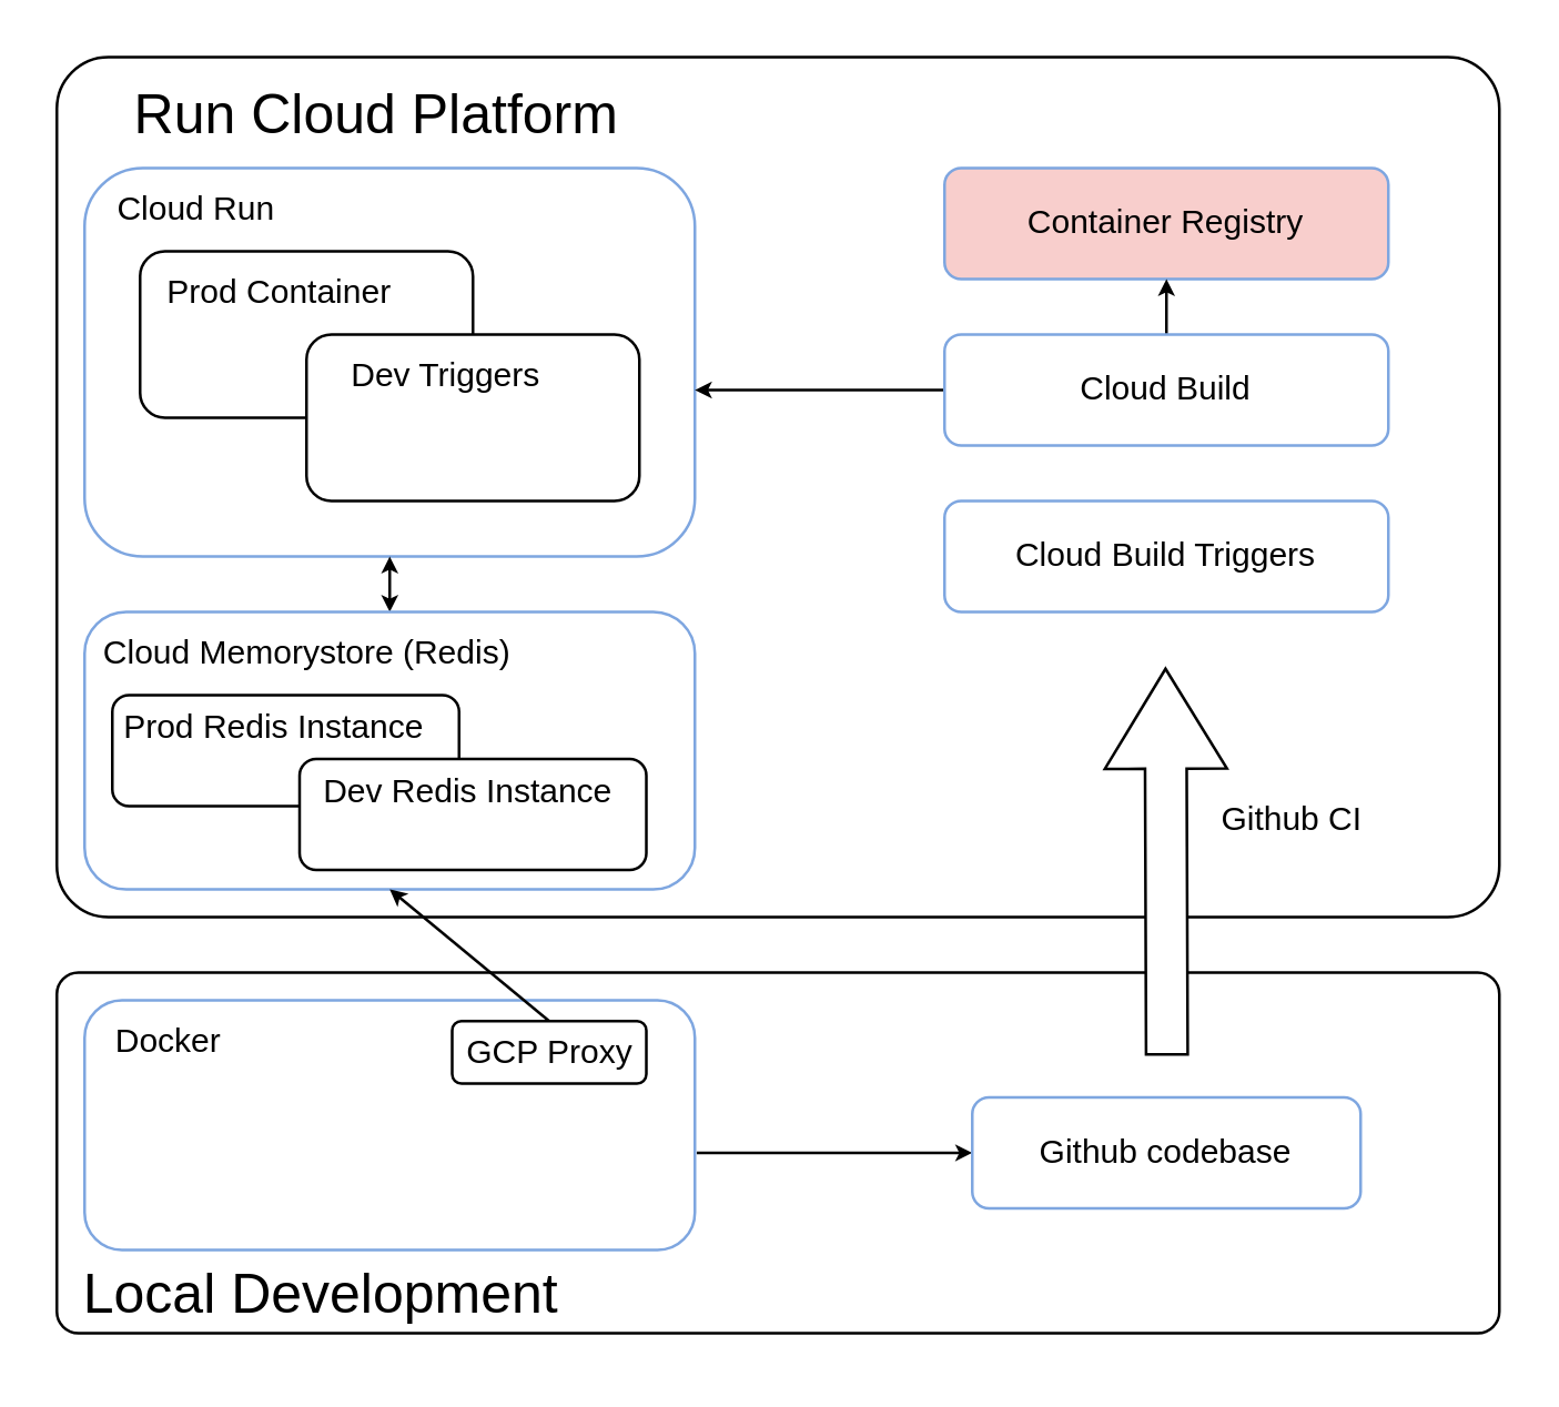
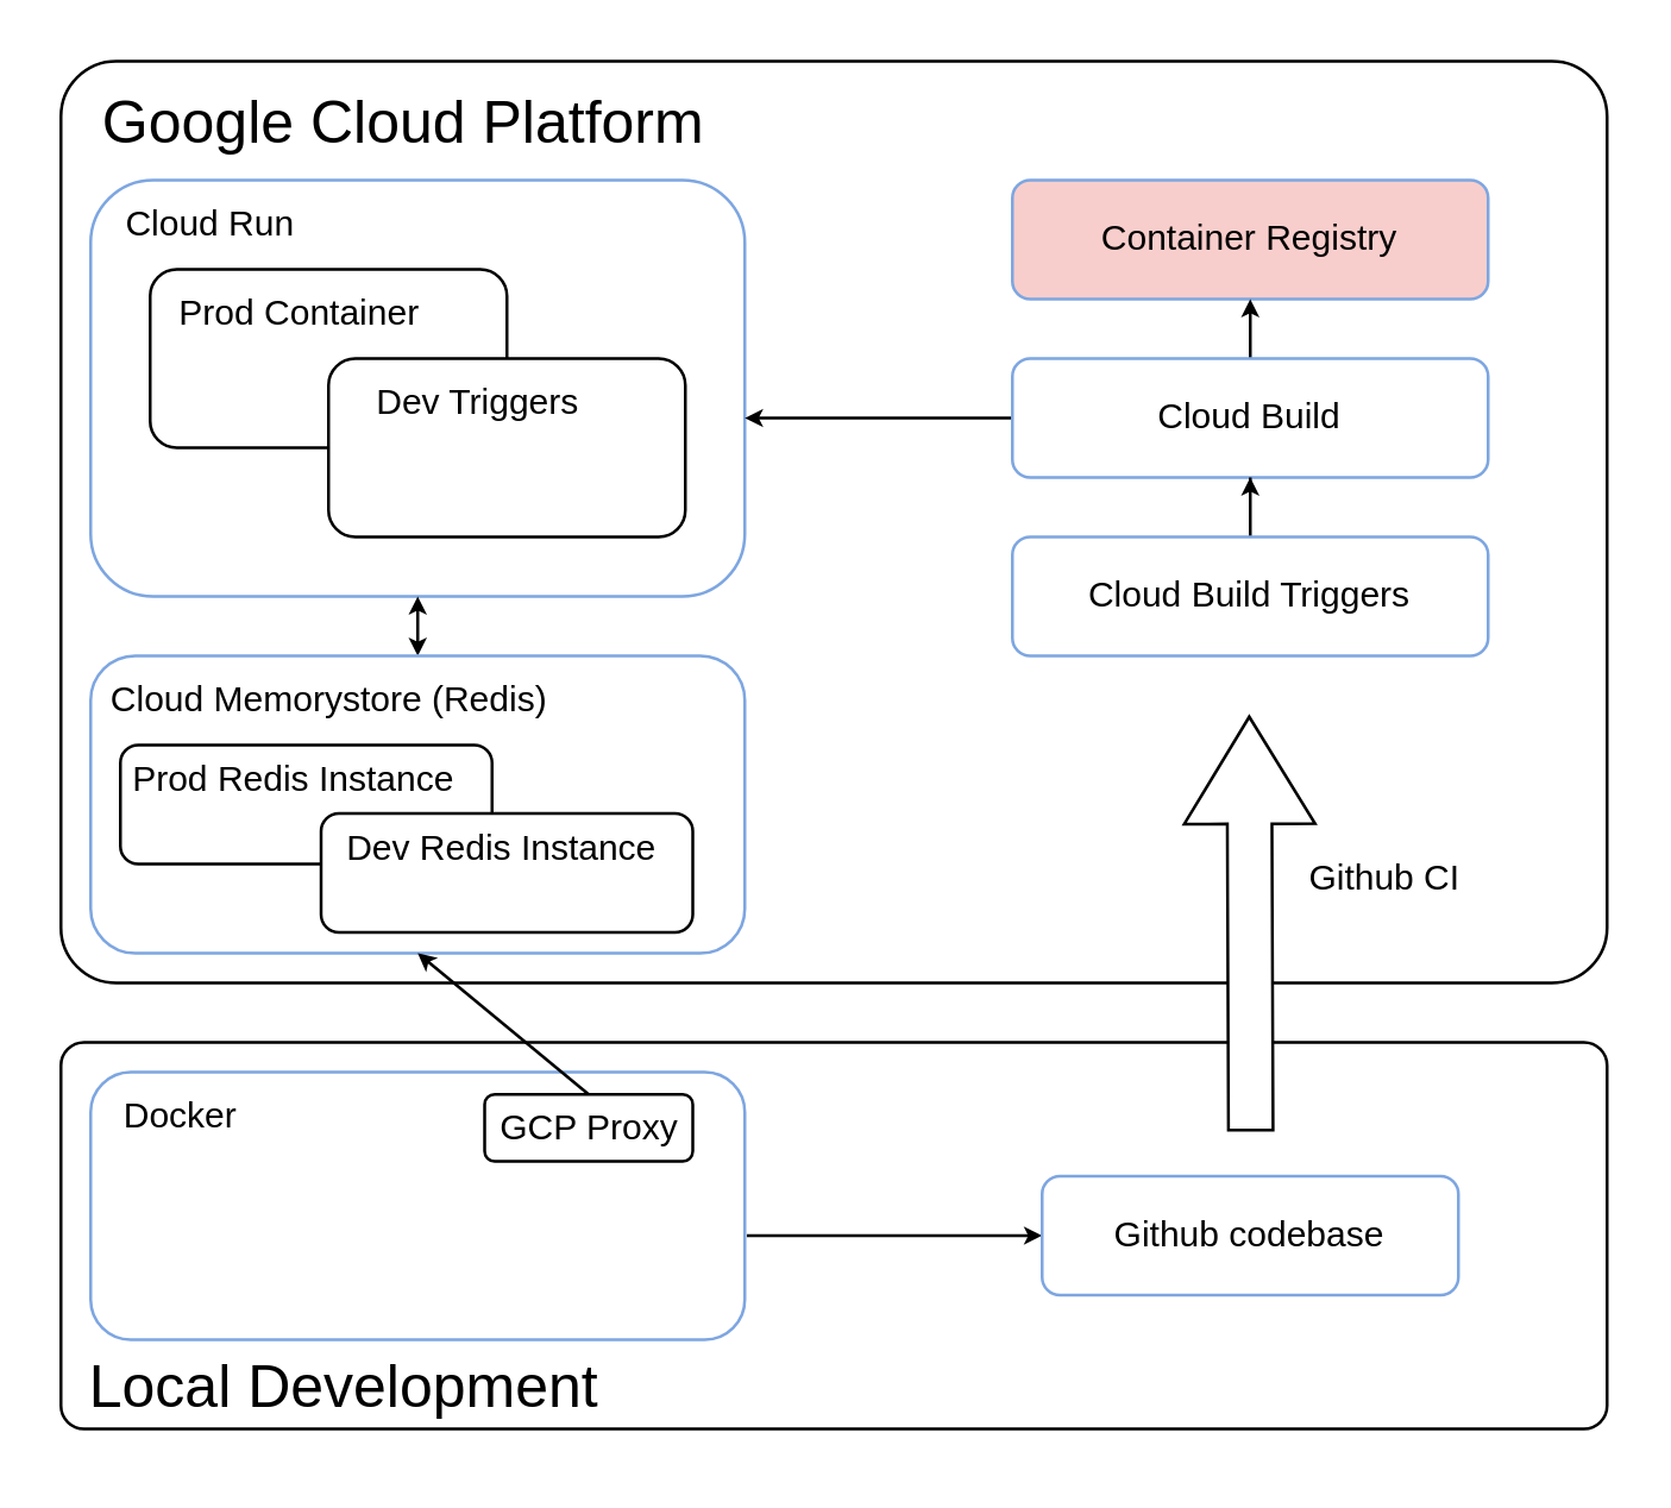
- <mxCell id="4" value="Run Cloud Platform" style="text;html=1;align=center;verticalAlign=middle;resizable=0;points=[];autosize=1;strokeColor=none;fillColor=none;fontSize=20;" parent="1" vertex="1"><mxGeometry x="20" y="20" width="230" height="40" as="geometry" /></mxCell>
+ <mxCell id="4" value="Google Cloud Platform" style="text;html=1;align=center;verticalAlign=middle;resizable=0;points=[];autosize=1;strokeColor=none;fillColor=none;fontSize=20;" parent="1" vertex="1"><mxGeometry x="20" y="20" width="230" height="40" as="geometry" /></mxCell>
+ <mxCell id="15" style="edgeStyle=orthogonalEdgeStyle;rounded=0;orthogonalLoop=1;jettySize=auto;html=1;exitX=0.5;exitY=0;exitDx=0;exitDy=0;endSize=3;startSize=3;" parent="1" source="16" target="14" edge="1"><mxGeometry relative="1" as="geometry" /></mxCell>
